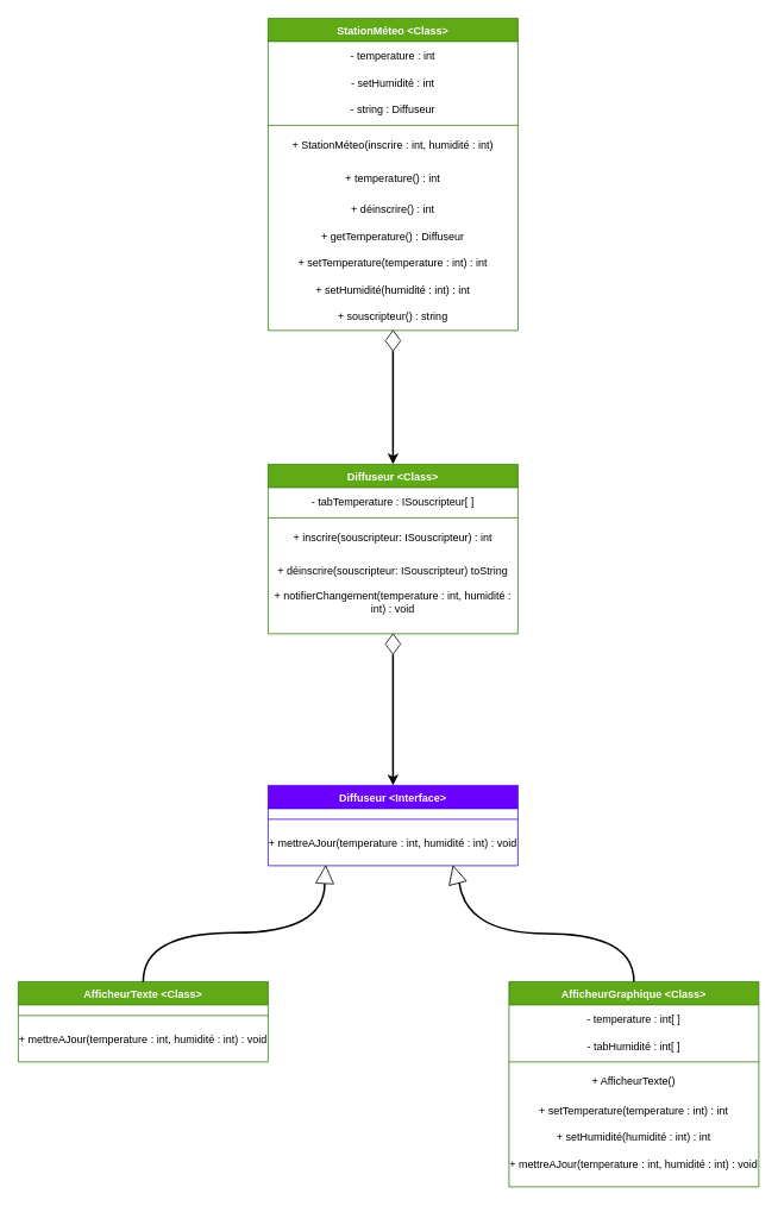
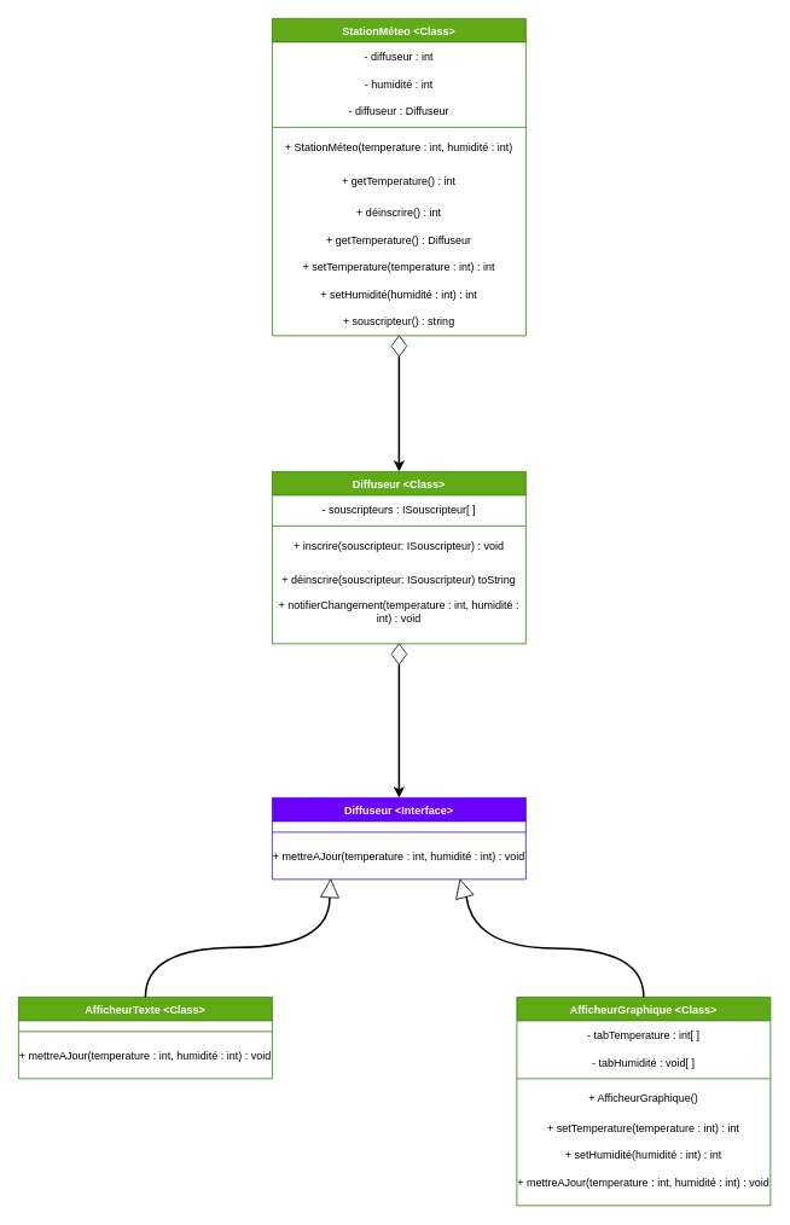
- <mxCell id="10" value="&lt;span style=&quot;font-size: 12px;&quot;&gt;- temperature : int&lt;/span&gt;" style="text;html=1;strokeColor=none;fillColor=none;align=center;verticalAlign=middle;whiteSpace=wrap;rounded=0;fontSize=15;" vertex="1" parent="9"><mxGeometry y="26" width="280" height="30" as="geometry" /></mxCell>
+ <mxCell id="10" value="&lt;span style=&quot;font-size: 12px;&quot;&gt;- diffuseur : int&lt;/span&gt;" style="text;html=1;strokeColor=none;fillColor=none;align=center;verticalAlign=middle;whiteSpace=wrap;rounded=0;fontSize=15;" vertex="1" parent="9"><mxGeometry y="26" width="280" height="30" as="geometry" /></mxCell>
- <mxCell id="11" value="&lt;span style=&quot;font-size: 12px;&quot;&gt;- setHumidité : int&lt;/span&gt;" style="text;html=1;strokeColor=none;fillColor=none;align=center;verticalAlign=middle;whiteSpace=wrap;rounded=0;fontSize=15;" vertex="1" parent="9"><mxGeometry y="56" width="280" height="30" as="geometry" /></mxCell>
+ <mxCell id="11" value="&lt;span style=&quot;font-size: 12px;&quot;&gt;- humidité : int&lt;/span&gt;" style="text;html=1;strokeColor=none;fillColor=none;align=center;verticalAlign=middle;whiteSpace=wrap;rounded=0;fontSize=15;" vertex="1" parent="9"><mxGeometry y="56" width="280" height="30" as="geometry" /></mxCell>
- <mxCell id="12" value="&lt;span style=&quot;font-size: 12px;&quot;&gt;- string : Diffuseur&lt;/span&gt;" style="text;html=1;strokeColor=none;fillColor=none;align=center;verticalAlign=middle;whiteSpace=wrap;rounded=0;fontSize=15;" vertex="1" parent="9"><mxGeometry y="86" width="280" height="30" as="geometry" /></mxCell>
+ <mxCell id="12" value="&lt;span style=&quot;font-size: 12px;&quot;&gt;- diffuseur : Diffuseur&lt;/span&gt;" style="text;html=1;strokeColor=none;fillColor=none;align=center;verticalAlign=middle;whiteSpace=wrap;rounded=0;fontSize=15;" vertex="1" parent="9"><mxGeometry y="86" width="280" height="30" as="geometry" /></mxCell>
- <mxCell id="14" value="+ StationMéteo(inscrire : int, humidité : int)" style="text;html=1;strokeColor=none;fillColor=none;align=center;verticalAlign=middle;whiteSpace=wrap;rounded=0;fontSize=12;" vertex="1" parent="9"><mxGeometry y="124" width="280" height="36" as="geometry" /></mxCell>
+ <mxCell id="14" value="+ StationMéteo(temperature : int, humidité : int)" style="text;html=1;strokeColor=none;fillColor=none;align=center;verticalAlign=middle;whiteSpace=wrap;rounded=0;fontSize=12;" vertex="1" parent="9"><mxGeometry y="124" width="280" height="36" as="geometry" /></mxCell>
- <mxCell id="15" value="+ temperature() : int" style="text;html=1;strokeColor=none;fillColor=none;align=center;verticalAlign=middle;whiteSpace=wrap;rounded=0;fontSize=12;" vertex="1" parent="9"><mxGeometry y="160" width="280" height="40" as="geometry" /></mxCell>
+ <mxCell id="15" value="+ getTemperature() : int" style="text;html=1;strokeColor=none;fillColor=none;align=center;verticalAlign=middle;whiteSpace=wrap;rounded=0;fontSize=12;" vertex="1" parent="9"><mxGeometry y="160" width="280" height="40" as="geometry" /></mxCell>
- <mxCell id="4" value="&lt;span style=&quot;font-size: 12px;&quot;&gt;- tabTemperature : ISouscripteur[ ]&lt;/span&gt;" style="text;html=1;strokeColor=none;fillColor=none;align=center;verticalAlign=middle;whiteSpace=wrap;rounded=0;fontSize=15;" vertex="1" parent="3"><mxGeometry y="26" width="280" height="30" as="geometry" /></mxCell>
+ <mxCell id="4" value="&lt;span style=&quot;font-size: 12px;&quot;&gt;- souscripteurs : ISouscripteur[ ]&lt;/span&gt;" style="text;html=1;strokeColor=none;fillColor=none;align=center;verticalAlign=middle;whiteSpace=wrap;rounded=0;fontSize=15;" vertex="1" parent="3"><mxGeometry y="26" width="280" height="30" as="geometry" /></mxCell>
- <mxCell id="6" value="+ inscrire(souscripteur: ISouscripteur) : int" style="text;html=1;strokeColor=none;fillColor=none;align=center;verticalAlign=middle;whiteSpace=wrap;rounded=0;fontSize=12;" vertex="1" parent="3"><mxGeometry y="64" width="280" height="36" as="geometry" /></mxCell>
+ <mxCell id="6" value="+ inscrire(souscripteur: ISouscripteur) : void" style="text;html=1;strokeColor=none;fillColor=none;align=center;verticalAlign=middle;whiteSpace=wrap;rounded=0;fontSize=12;" vertex="1" parent="3"><mxGeometry y="64" width="280" height="36" as="geometry" /></mxCell>
- <mxCell id="25" value="&lt;span style=&quot;font-size: 12px;&quot;&gt;- temperature : int[ ]&lt;/span&gt;" style="text;html=1;strokeColor=none;fillColor=none;align=center;verticalAlign=middle;whiteSpace=wrap;rounded=0;fontSize=15;" vertex="1" parent="24"><mxGeometry y="26" width="280" height="30" as="geometry" /></mxCell>
+ <mxCell id="25" value="&lt;span style=&quot;font-size: 12px;&quot;&gt;- tabTemperature : int[ ]&lt;/span&gt;" style="text;html=1;strokeColor=none;fillColor=none;align=center;verticalAlign=middle;whiteSpace=wrap;rounded=0;fontSize=15;" vertex="1" parent="24"><mxGeometry y="26" width="280" height="30" as="geometry" /></mxCell>
- <mxCell id="26" value="&lt;span style=&quot;font-size: 12px;&quot;&gt;- tabHumidité : int[ ]&lt;/span&gt;" style="text;html=1;strokeColor=none;fillColor=none;align=center;verticalAlign=middle;whiteSpace=wrap;rounded=0;fontSize=15;" vertex="1" parent="24"><mxGeometry y="56" width="280" height="30" as="geometry" /></mxCell>
+ <mxCell id="26" value="&lt;span style=&quot;font-size: 12px;&quot;&gt;- tabHumidité : void[ ]&lt;/span&gt;" style="text;html=1;strokeColor=none;fillColor=none;align=center;verticalAlign=middle;whiteSpace=wrap;rounded=0;fontSize=15;" vertex="1" parent="24"><mxGeometry y="56" width="280" height="30" as="geometry" /></mxCell>
- <mxCell id="28" value="+ AfficheurTexte()" style="text;html=1;strokeColor=none;fillColor=none;align=center;verticalAlign=middle;whiteSpace=wrap;rounded=0;fontSize=12;" vertex="1" parent="24"><mxGeometry y="94" width="280" height="36" as="geometry" /></mxCell>
+ <mxCell id="28" value="+ AfficheurGraphique()" style="text;html=1;strokeColor=none;fillColor=none;align=center;verticalAlign=middle;whiteSpace=wrap;rounded=0;fontSize=12;" vertex="1" parent="24"><mxGeometry y="94" width="280" height="36" as="geometry" /></mxCell>
